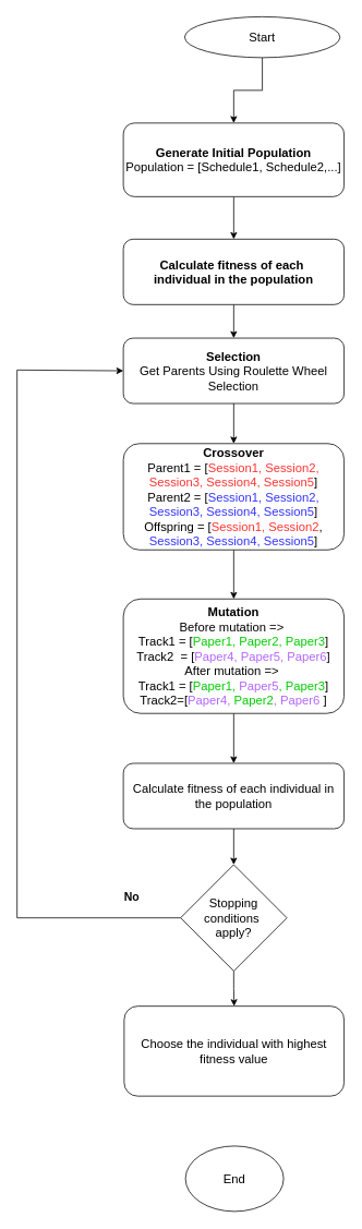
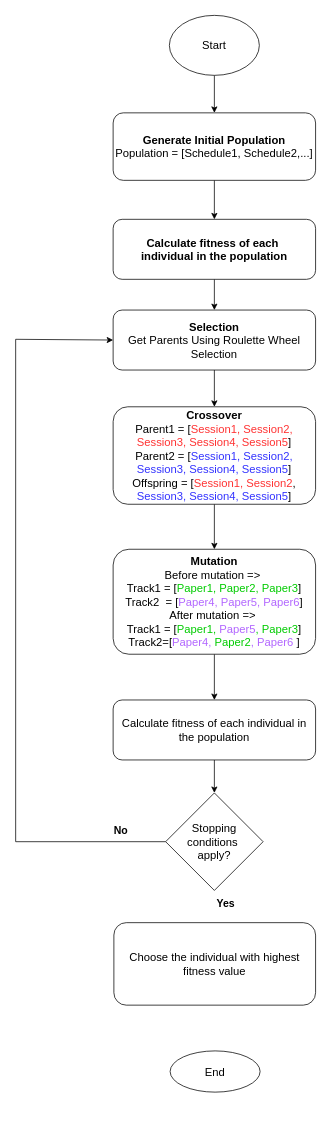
- <mxCell id="3" value="Start" style="ellipse;whiteSpace=wrap;html=1;fontSize=15;" parent="1" vertex="1"><mxGeometry x="225" y="20" width="190" height="50" as="geometry" /></mxCell>
+ <mxCell id="3" value="Start" style="ellipse;whiteSpace=wrap;html=1;fontSize=15;" parent="1" vertex="1"><mxGeometry x="225" y="20" width="120" height="80" as="geometry" /></mxCell>
- <mxCell id="22" value="&lt;b&gt;&lt;font style=&quot;font-size: 14px;&quot;&gt;No&lt;/font&gt;&lt;/b&gt;" style="text;html=1;align=center;verticalAlign=middle;resizable=0;points=[];autosize=1;strokeColor=none;fillColor=none;" parent="1" vertex="1"><mxGeometry x="140" y="1082" width="40" height="30" as="geometry" /></mxCell>
+ <mxCell id="22" value="&lt;b&gt;&lt;font style=&quot;font-size: 14px;&quot;&gt;No&lt;/font&gt;&lt;/b&gt;" style="text;html=1;align=center;verticalAlign=middle;resizable=0;points=[];autosize=1;strokeColor=none;fillColor=none;" parent="1" vertex="1"><mxGeometry x="140" y="1092" width="40" height="30" as="geometry" /></mxCell>
- <mxCell id="16" value="" style="edgeStyle=orthogonalEdgeStyle;rounded=0;orthogonalLoop=1;jettySize=auto;html=1;" parent="1" source="18" target="19" edge="1"><mxGeometry relative="1" as="geometry" /></mxCell>
+ <mxCell id="21" value="&lt;b&gt;&lt;font style=&quot;font-size: 14px;&quot;&gt;Yes&lt;/font&gt;&lt;/b&gt;" style="text;html=1;align=center;verticalAlign=middle;resizable=0;points=[];autosize=1;strokeColor=none;fillColor=none;" parent="1" vertex="1"><mxGeometry x="275" y="1190" width="50" height="30" as="geometry" /></mxCell>
- <mxCell id="20" value="End" style="ellipse;whiteSpace=wrap;html=1;fontSize=15;" parent="1" vertex="1"><mxGeometry x="226" y="1401" width="120" height="80" as="geometry" /></mxCell>
+ <mxCell id="20" value="End" style="ellipse;whiteSpace=wrap;html=1;fontSize=15;" parent="1" vertex="1"><mxGeometry x="226" y="1401" width="120" height="55" as="geometry" /></mxCell>
